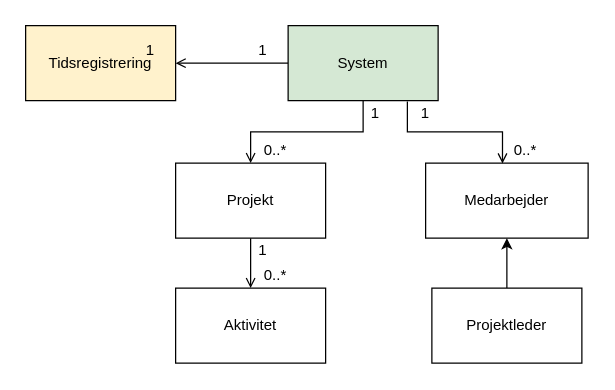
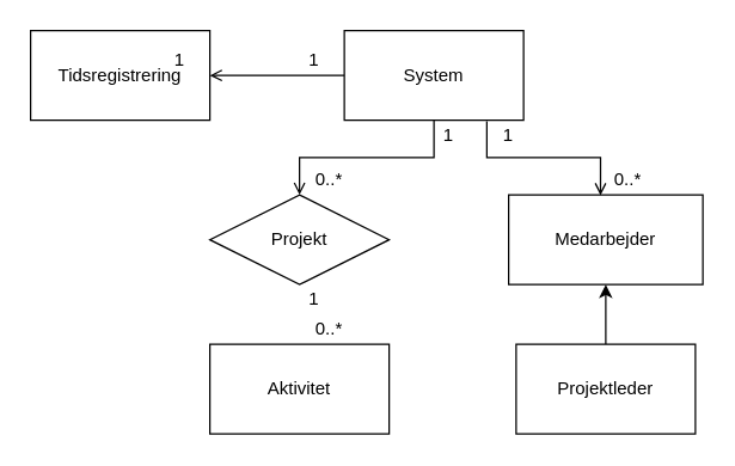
- <mxCell id="7" value="Tidsregistrering" style="rounded=0;whiteSpace=wrap;html=1;fillColor=#fff2cc;" vertex="1" parent="1"><mxGeometry x="20" y="20" width="120" height="60" as="geometry" /></mxCell>
+ <mxCell id="7" value="Tidsregistrering" style="rounded=0;whiteSpace=wrap;html=1;" vertex="1" parent="1"><mxGeometry x="20" y="20" width="120" height="60" as="geometry" /></mxCell>
- <mxCell id="3" value="System" style="rounded=0;whiteSpace=wrap;html=1;fillColor=#d5e8d4;" vertex="1" parent="1"><mxGeometry x="230" y="20" width="120" height="60" as="geometry" /></mxCell>
+ <mxCell id="3" value="System" style="rounded=0;whiteSpace=wrap;html=1;" vertex="1" parent="1"><mxGeometry x="230" y="20" width="120" height="60" as="geometry" /></mxCell>
- <mxCell id="5" value="Projekt" style="rounded=0;whiteSpace=wrap;html=1;" vertex="1" parent="1"><mxGeometry x="140" y="130" width="120" height="60" as="geometry" /></mxCell>
+ <mxCell id="5" value="Projekt" style="rhombus;whiteSpace=wrap;html=1;" vertex="1" parent="1"><mxGeometry x="140" y="130" width="120" height="60" as="geometry" /></mxCell>
- <mxCell id="4" value="" style="edgeStyle=orthogonalEdgeStyle;rounded=0;orthogonalLoop=1;jettySize=auto;html=1;endArrow=open;endFill=0;" edge="1" parent="1" source="5" target="6"><mxGeometry relative="1" as="geometry" /></mxCell>
